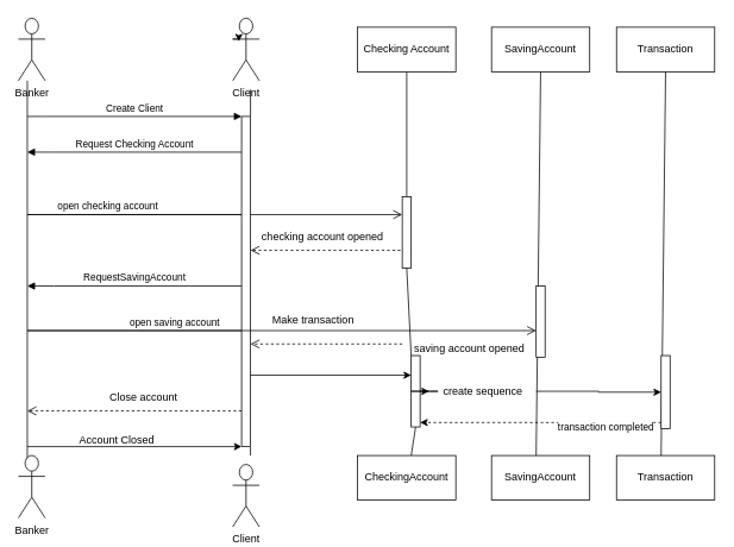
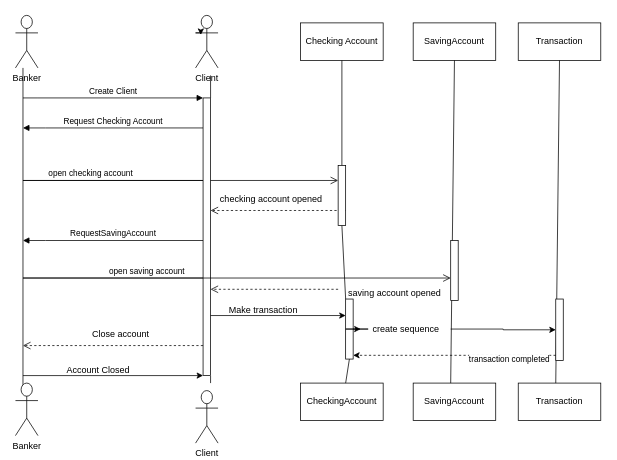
- <mxCell id="38" value="Make transaction" style="text;html=1;align=center;verticalAlign=middle;resizable=0;points=[];autosize=1;strokeColor=none;fillColor=none;" vertex="1" parent="1"><mxGeometry x="290" y="343" width="120" height="30" as="geometry" /></mxCell>
+ <mxCell id="38" value="Make transaction" style="text;html=1;align=center;verticalAlign=middle;resizable=0;points=[];autosize=1;strokeColor=none;fillColor=none;" vertex="1" parent="1"><mxGeometry x="290" y="398" width="120" height="30" as="geometry" /></mxCell>
